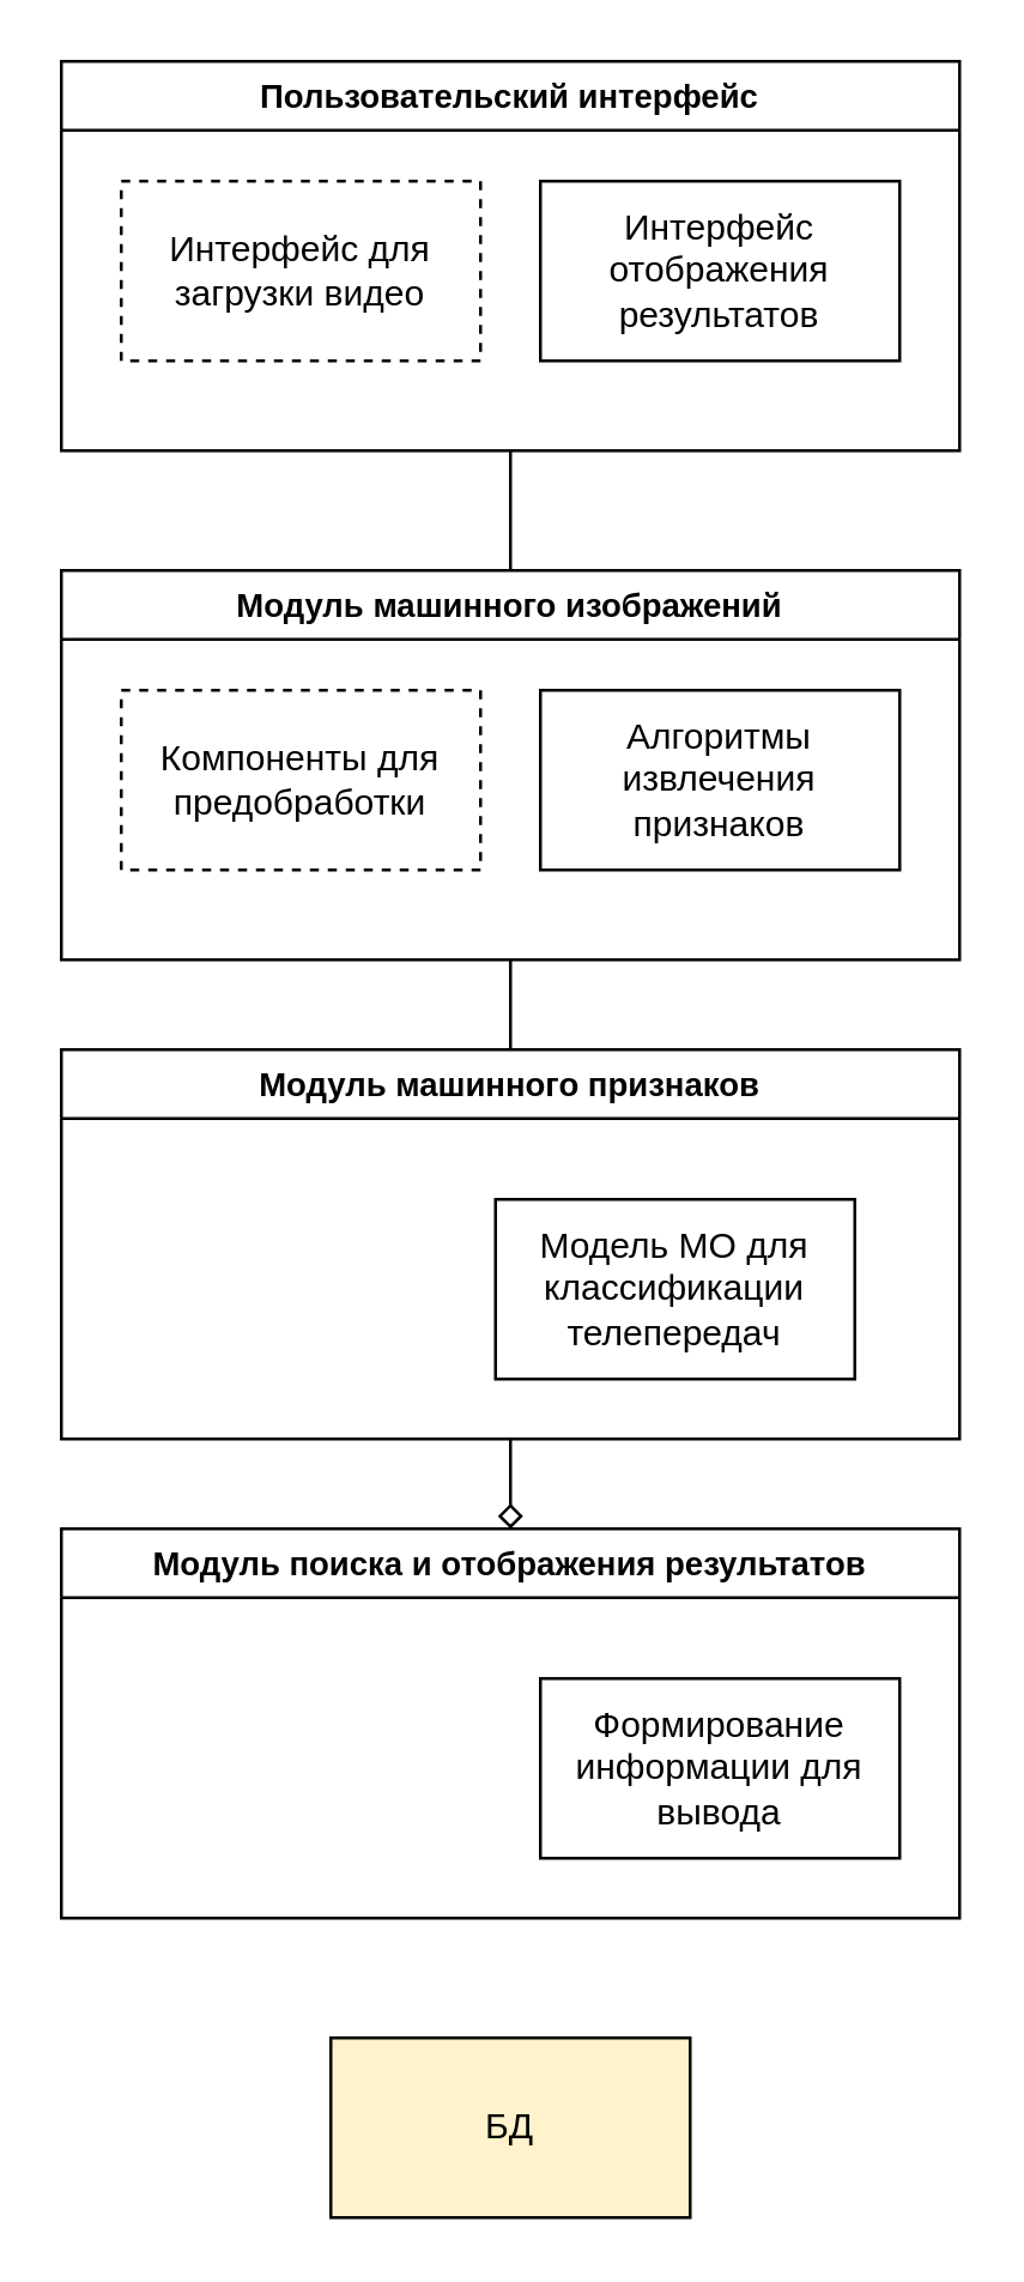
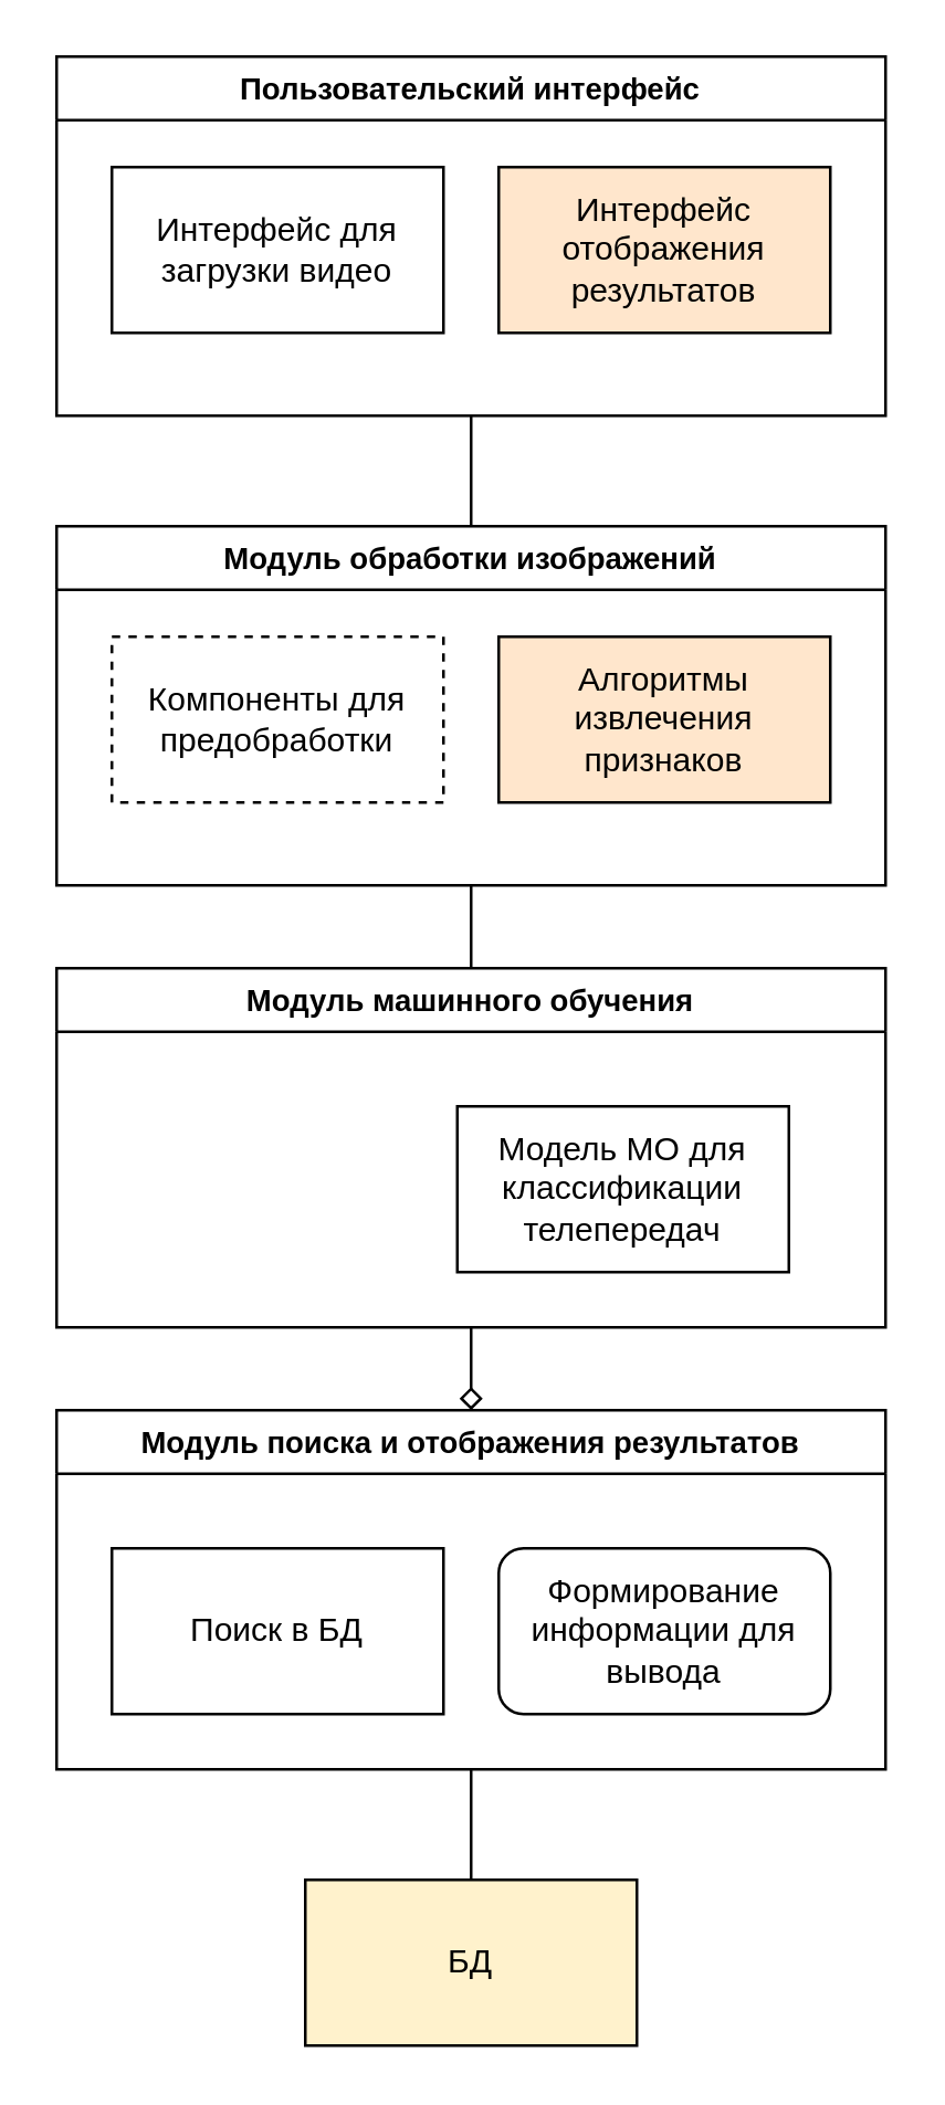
- <mxCell id="4" value="Интерфейс для загрузки видео" style="rounded=0;whiteSpace=wrap;html=1;dashed=1;" parent="3" vertex="1"><mxGeometry x="20" y="40" width="120" height="60" as="geometry" /></mxCell>
+ <mxCell id="4" value="Интерфейс для загрузки видео" style="rounded=0;whiteSpace=wrap;html=1;" parent="3" vertex="1"><mxGeometry x="20" y="40" width="120" height="60" as="geometry" /></mxCell>
- <mxCell id="5" value="Интерфейс отображения результатов" style="rounded=0;whiteSpace=wrap;html=1;" parent="3" vertex="1"><mxGeometry x="160" y="40" width="120" height="60" as="geometry" /></mxCell>
+ <mxCell id="5" value="Интерфейс отображения результатов" style="rounded=0;whiteSpace=wrap;html=1;fillColor=#ffe6cc;" parent="3" vertex="1"><mxGeometry x="160" y="40" width="120" height="60" as="geometry" /></mxCell>
- <mxCell id="7" value="Модуль машинного изображений" style="swimlane;whiteSpace=wrap;html=1;fontFamily=Helvetica;fontSize=11;fontColor=default;labelBackgroundColor=default;" parent="1" vertex="1"><mxGeometry x="20" y="190" width="300" height="130" as="geometry" /></mxCell>
+ <mxCell id="7" value="Модуль обработки изображений" style="swimlane;whiteSpace=wrap;html=1;fontFamily=Helvetica;fontSize=11;fontColor=default;labelBackgroundColor=default;" parent="1" vertex="1"><mxGeometry x="20" y="190" width="300" height="130" as="geometry" /></mxCell>
- <mxCell id="9" value="Алгоритмы извлечения признаков" style="rounded=0;whiteSpace=wrap;html=1;" parent="7" vertex="1"><mxGeometry x="160" y="40" width="120" height="60" as="geometry" /></mxCell>
+ <mxCell id="9" value="Алгоритмы извлечения признаков" style="rounded=0;whiteSpace=wrap;html=1;fillColor=#ffe6cc;" parent="7" vertex="1"><mxGeometry x="160" y="40" width="120" height="60" as="geometry" /></mxCell>
- <mxCell id="11" value="Модуль машинного признаков" style="swimlane;whiteSpace=wrap;html=1;fontFamily=Helvetica;fontSize=11;fontColor=default;labelBackgroundColor=default;" parent="1" vertex="1"><mxGeometry x="20" y="350" width="300" height="130" as="geometry" /></mxCell>
+ <mxCell id="11" value="Модуль машинного обучения" style="swimlane;whiteSpace=wrap;html=1;fontFamily=Helvetica;fontSize=11;fontColor=default;labelBackgroundColor=default;" parent="1" vertex="1"><mxGeometry x="20" y="350" width="300" height="130" as="geometry" /></mxCell>
+ <mxCell id="15" value="Поиск в БД" style="rounded=0;whiteSpace=wrap;html=1;" parent="14" vertex="1"><mxGeometry x="20" y="50" width="120" height="60" as="geometry" /></mxCell>
- <mxCell id="16" value="Формирование информации для вывода" style="rounded=0;whiteSpace=wrap;html=1;" parent="14" vertex="1"><mxGeometry x="160" y="50" width="120" height="60" as="geometry" /></mxCell>
+ <mxCell id="16" value="Формирование информации для вывода" style="whiteSpace=wrap;html=1;rounded=1;" parent="14" vertex="1"><mxGeometry x="160" y="50" width="120" height="60" as="geometry" /></mxCell>
+ <mxCell id="13" style="edgeStyle=orthogonalEdgeStyle;rounded=0;orthogonalLoop=1;jettySize=auto;html=1;strokeColor=default;align=center;verticalAlign=middle;fontFamily=Helvetica;fontSize=11;fontColor=default;labelBackgroundColor=default;endArrow=none;endFill=0;" parent="1" source="14" target="17" edge="1"><mxGeometry relative="1" as="geometry" /></mxCell>
